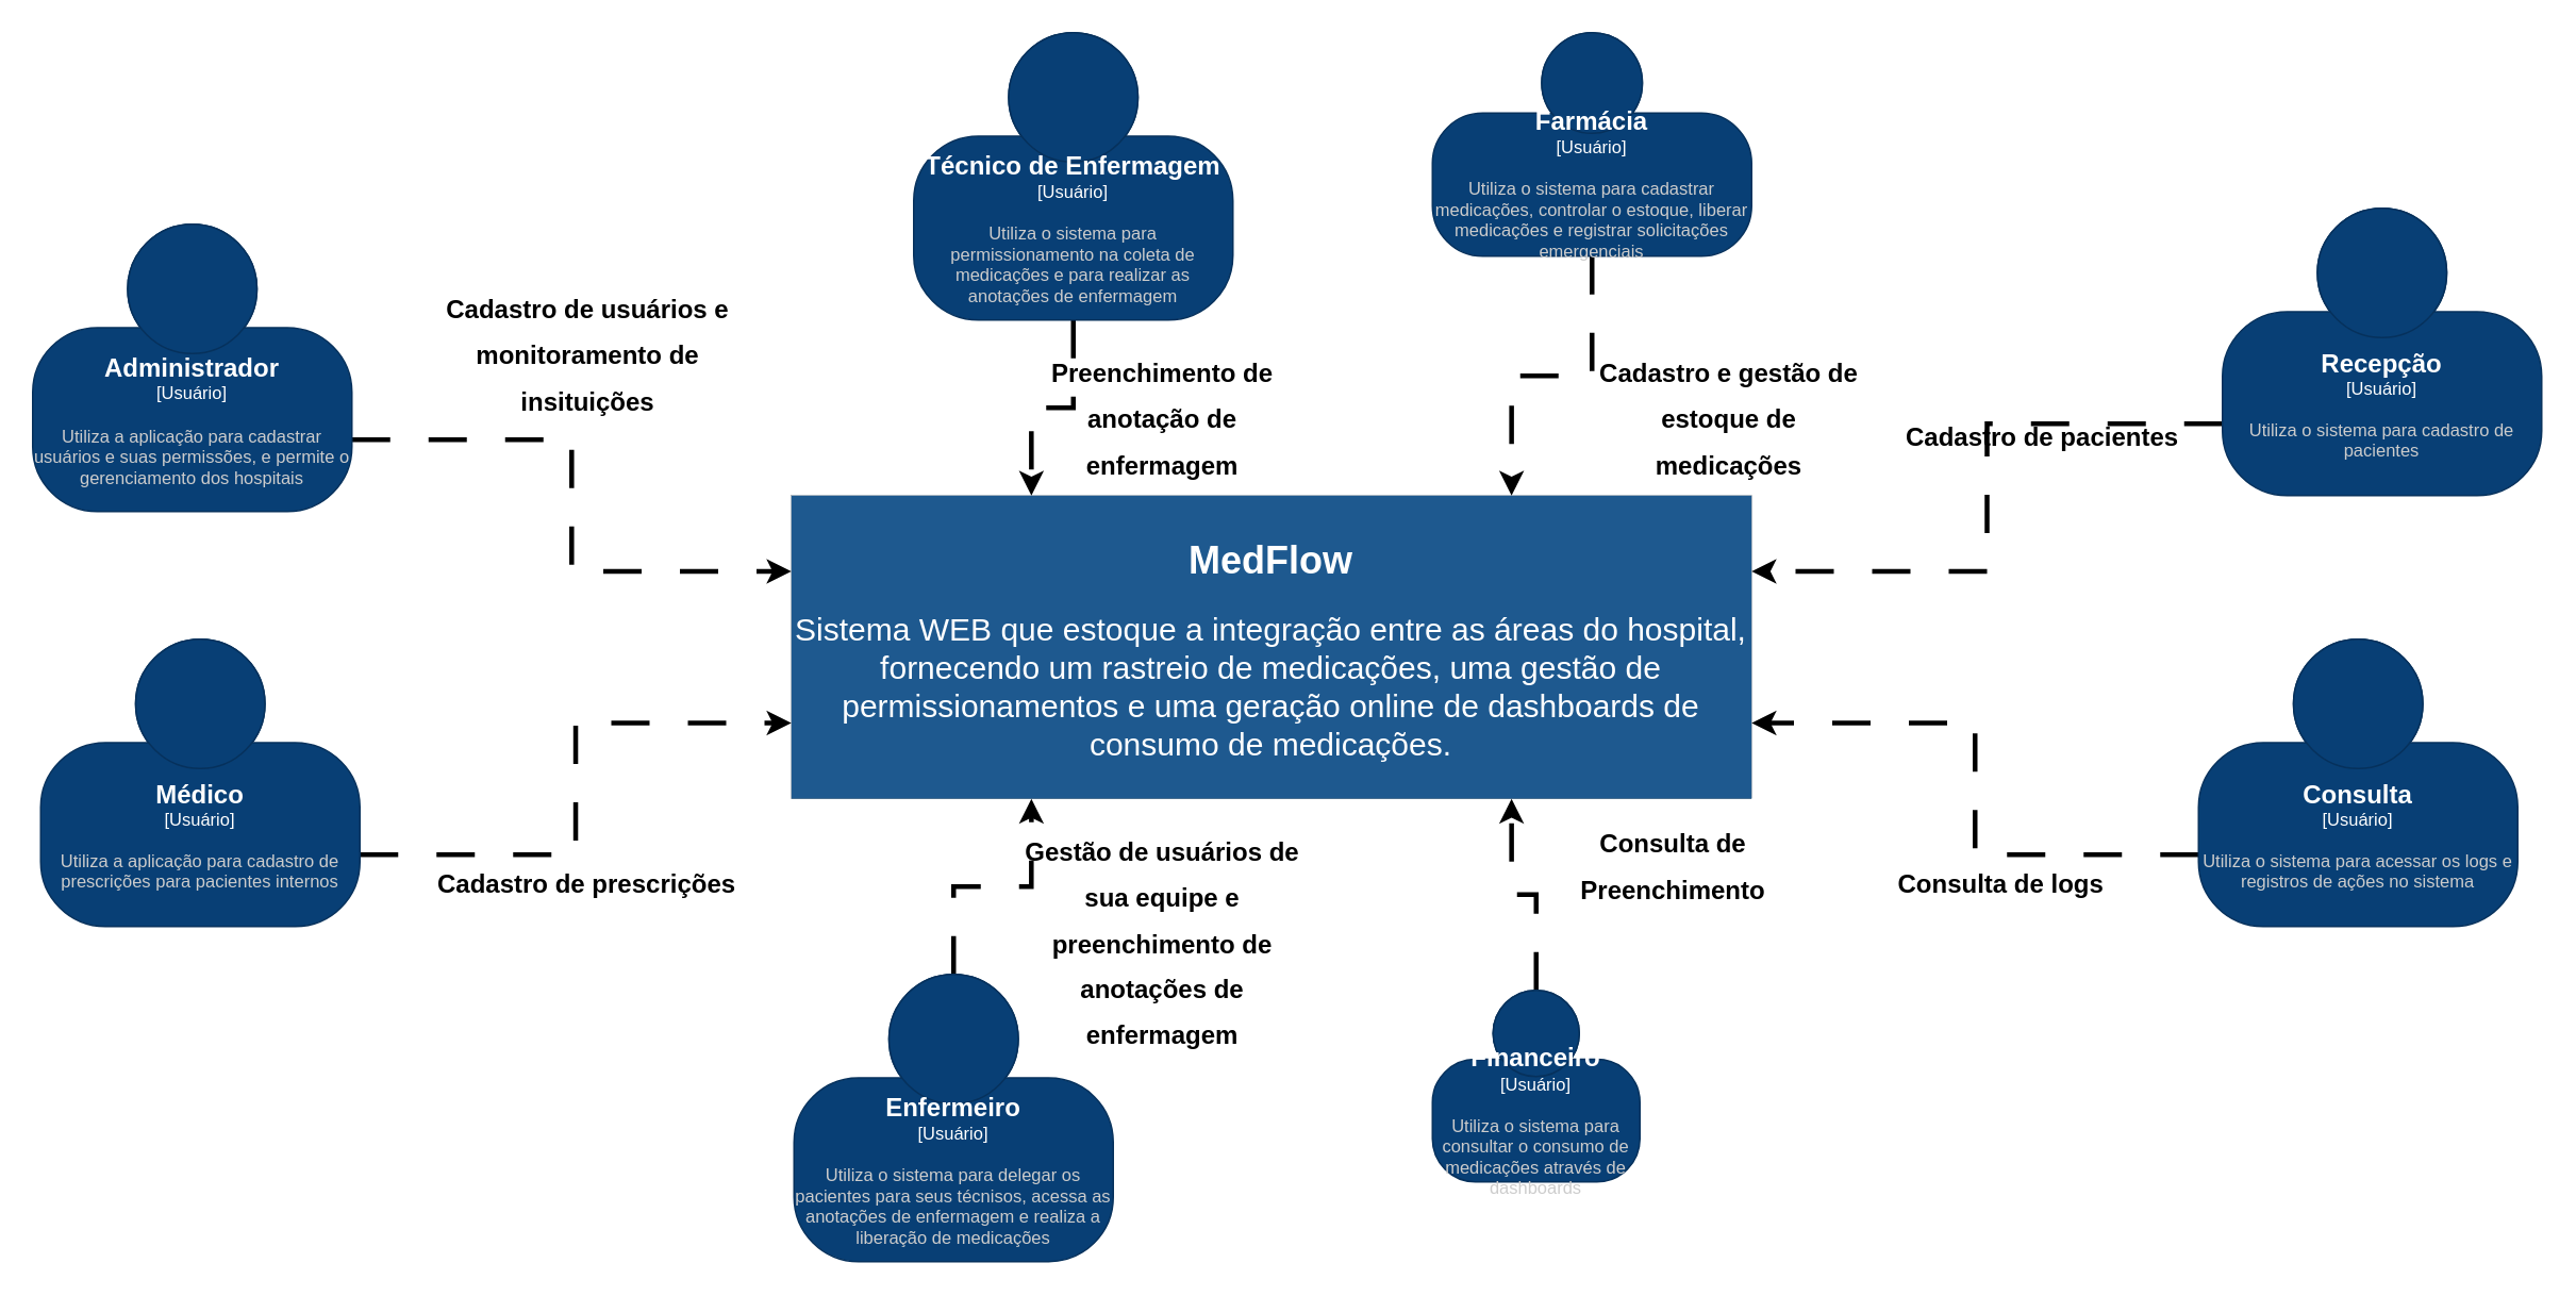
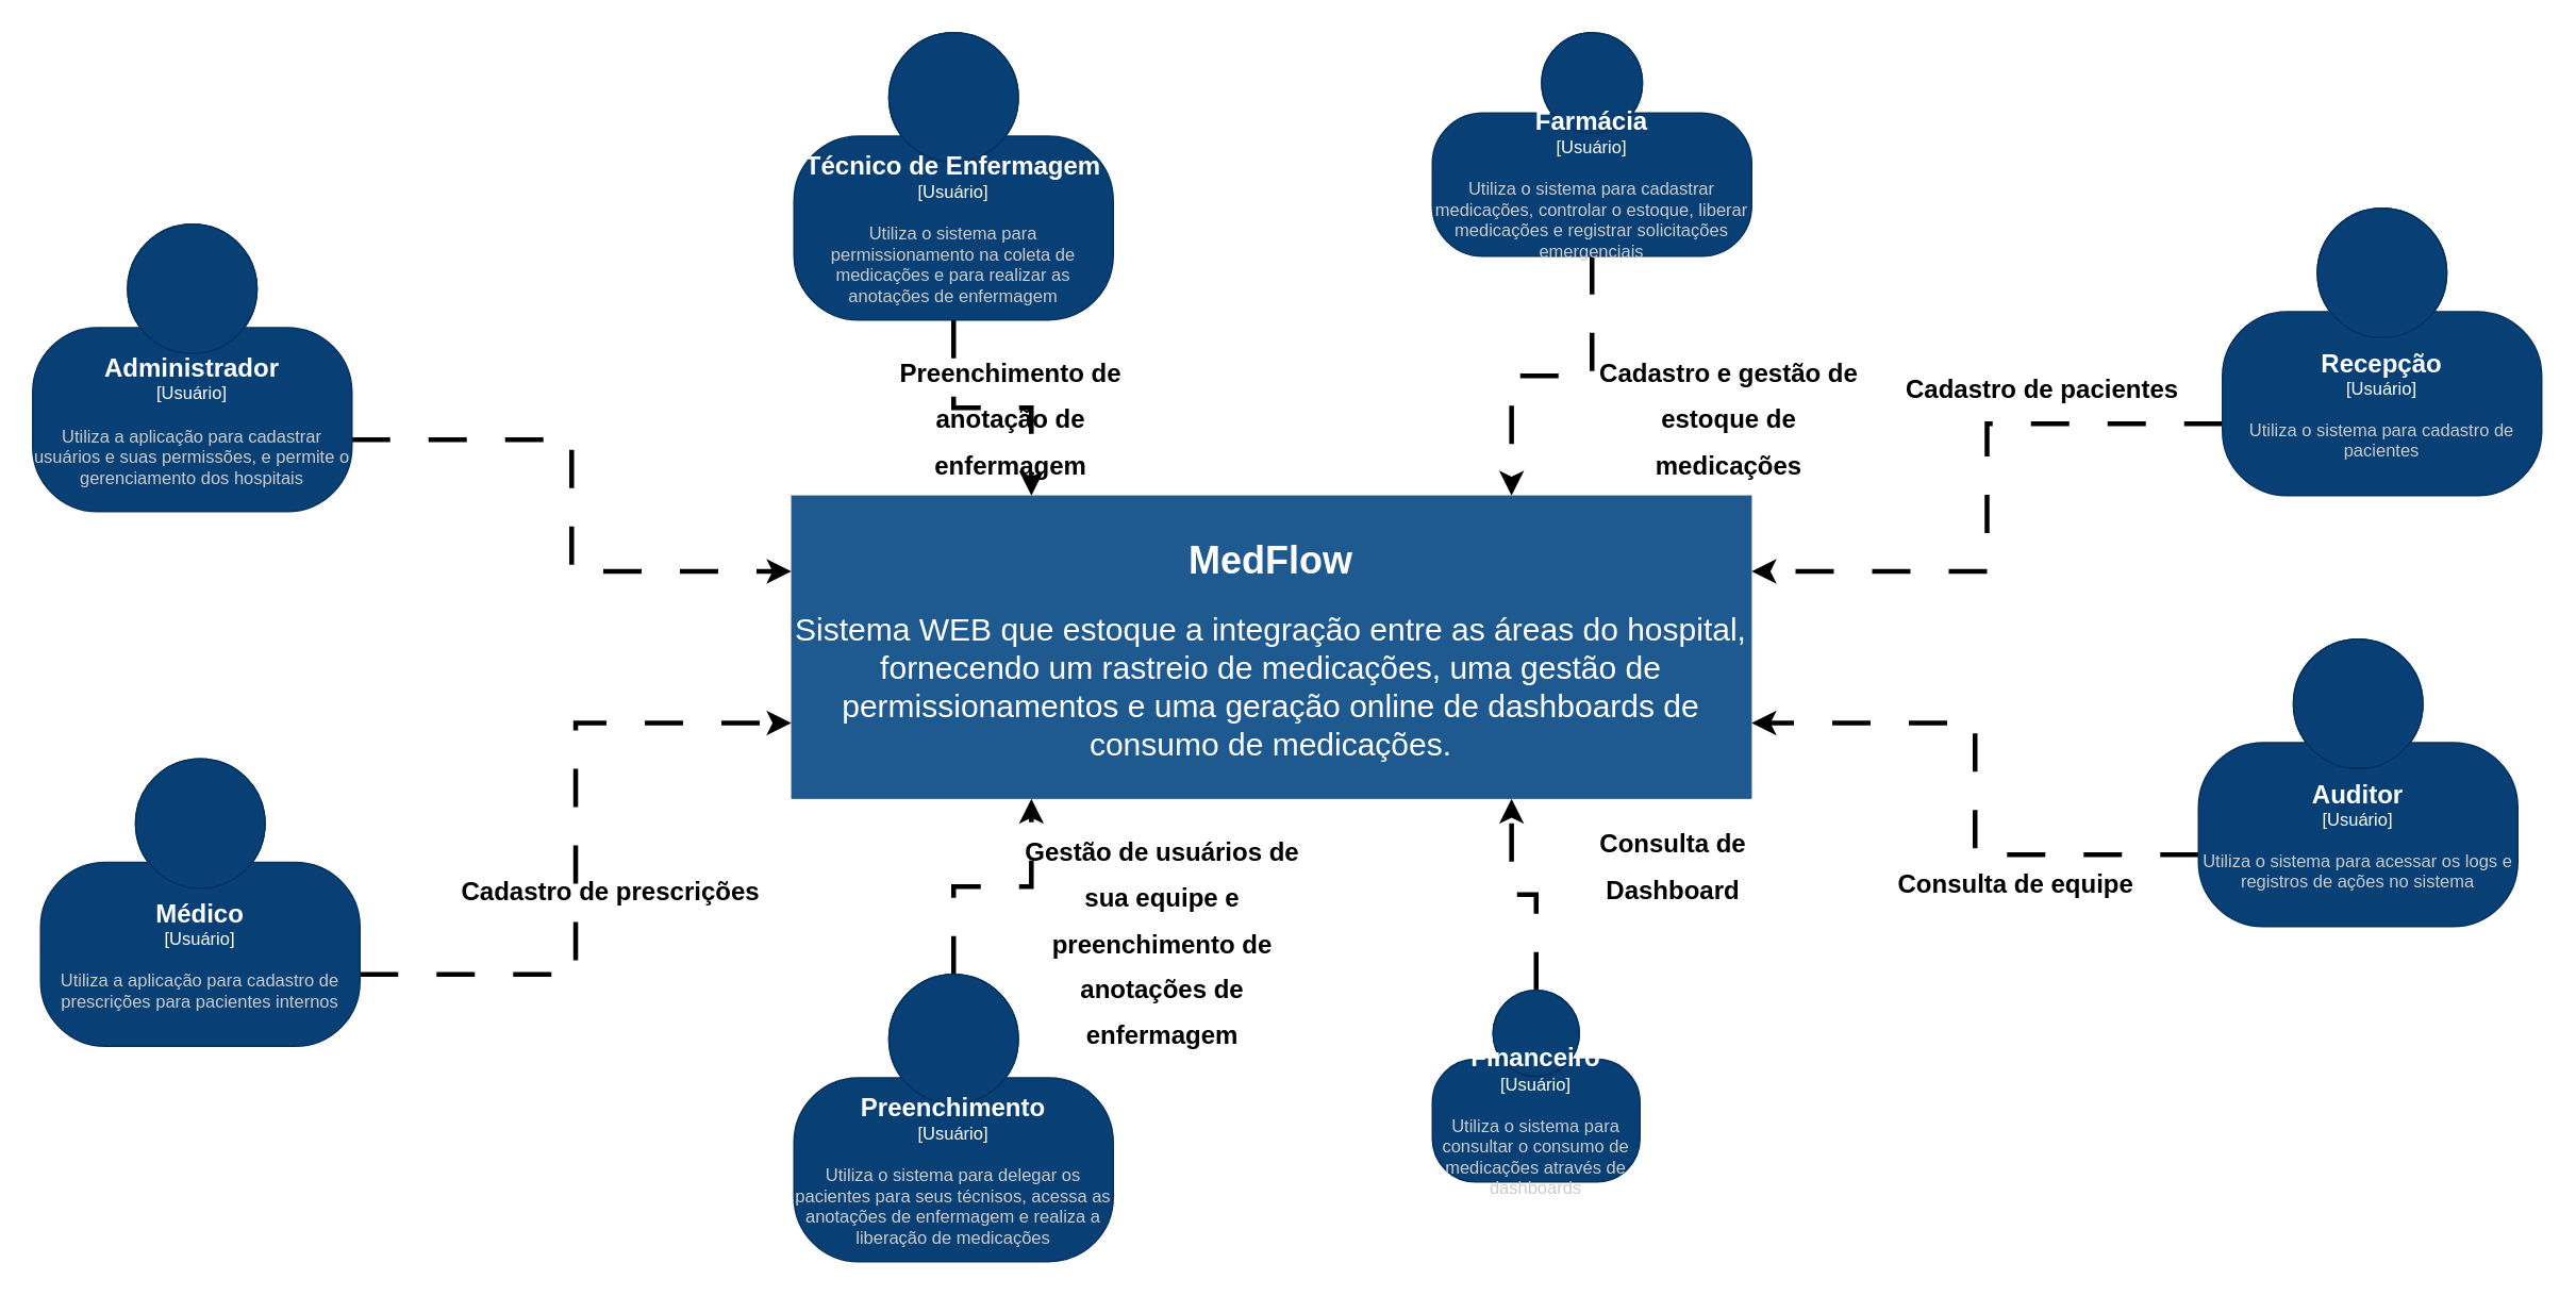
- <mxCell id="13" value="&lt;font style=&quot;font-size: 16px&quot;&gt;&lt;b&gt;Técnico de Enfermagem&lt;/b&gt;&lt;/font&gt;&lt;div&gt;[Usuário]&lt;/div&gt;&lt;br&gt;&lt;div&gt;&lt;font style=&quot;font-size: 11px&quot;&gt;&lt;font color=&quot;#cccccc&quot;&gt;Utiliza o sistema para permissionamento na coleta de medicações e para realizar as anotações de enfermagem&lt;/font&gt;&lt;/div&gt;" style="html=1;fontSize=11;dashed=0;whiteSpace=wrap;fillColor=#083F75;strokeColor=#06315C;fontColor=#ffffff;shape=mxgraph.c4.person2;align=center;metaEdit=1;points=[[0.5,0,0],[1,0.5,0],[1,0.75,0],[0.75,1,0],[0.5,1,0],[0.25,1,0],[0,0.75,0],[0,0.5,0]];resizable=0;" vertex="1" parent="1"><mxGeometry x="572" y="20" width="200" height="180" as="geometry" /></mxCell>
+ <mxCell id="13" value="&lt;font style=&quot;font-size: 16px&quot;&gt;&lt;b&gt;Técnico de Enfermagem&lt;/b&gt;&lt;/font&gt;&lt;div&gt;[Usuário]&lt;/div&gt;&lt;br&gt;&lt;div&gt;&lt;font style=&quot;font-size: 11px&quot;&gt;&lt;font color=&quot;#cccccc&quot;&gt;Utiliza o sistema para permissionamento na coleta de medicações e para realizar as anotações de enfermagem&lt;/font&gt;&lt;/div&gt;" style="html=1;fontSize=11;dashed=0;whiteSpace=wrap;fillColor=#083F75;strokeColor=#06315C;fontColor=#ffffff;shape=mxgraph.c4.person2;align=center;metaEdit=1;points=[[0.5,0,0],[1,0.5,0],[1,0.75,0],[0.75,1,0],[0.5,1,0],[0.25,1,0],[0,0.75,0],[0,0.5,0]];resizable=0;" vertex="1" parent="1"><mxGeometry x="497" y="20" width="200" height="180" as="geometry" /></mxCell>
- <mxCell id="20" value="&lt;h1 style=&quot;text-align: center; margin-top: 0px;&quot;&gt;&lt;font style=&quot;font-size: 16px;&quot;&gt;Cadastro de usuários e monitoramento de insituições&lt;/font&gt;&lt;br&gt;&lt;/h1&gt;" style="text;html=1;whiteSpace=wrap;overflow=hidden;rounded=0;" vertex="1" parent="1"><mxGeometry x="277" y="170" width="180" height="90" as="geometry" /></mxCell>
- <mxCell id="22" value="&lt;h1 style=&quot;text-align: center; margin-top: 0px;&quot;&gt;&lt;font style=&quot;font-size: 16px;&quot;&gt;Preenchimento de anotação de enfermagem&lt;/font&gt;&lt;br&gt;&lt;/h1&gt;" style="text;html=1;whiteSpace=wrap;overflow=hidden;rounded=0;" vertex="1" parent="1"><mxGeometry x="637" y="210" width="180" height="90" as="geometry" /></mxCell>
+ <mxCell id="22" value="&lt;h1 style=&quot;text-align: center; margin-top: 0px;&quot;&gt;&lt;font style=&quot;font-size: 16px;&quot;&gt;Preenchimento de anotação de enfermagem&lt;/font&gt;&lt;br&gt;&lt;/h1&gt;" style="text;html=1;whiteSpace=wrap;overflow=hidden;rounded=0;" vertex="1" parent="1"><mxGeometry x="542" y="210" width="180" height="90" as="geometry" /></mxCell>
- <mxCell id="24" value="&lt;h1 style=&quot;text-align: center; margin-top: 0px;&quot;&gt;&lt;font style=&quot;font-size: 16px;&quot;&gt;Cadastro de pacientes&lt;/font&gt;&lt;br&gt;&lt;/h1&gt;" style="text;html=1;whiteSpace=wrap;overflow=hidden;rounded=0;" vertex="1" parent="1"><mxGeometry x="1192" y="250" width="180" height="40" as="geometry" /></mxCell>
+ <mxCell id="24" value="&lt;h1 style=&quot;text-align: center; margin-top: 0px;&quot;&gt;&lt;font style=&quot;font-size: 16px;&quot;&gt;Cadastro de pacientes&lt;/font&gt;&lt;br&gt;&lt;/h1&gt;" style="text;html=1;whiteSpace=wrap;overflow=hidden;rounded=0;" vertex="1" parent="1"><mxGeometry x="1192" y="220" width="180" height="40" as="geometry" /></mxCell>
- <mxCell id="3" value="&lt;font style=&quot;font-size: 16px&quot;&gt;&lt;b&gt;Médico&lt;/b&gt;&lt;/font&gt;&lt;div&gt;[Usuário]&lt;/div&gt;&lt;br&gt;&lt;div&gt;&lt;font style=&quot;font-size: 11px&quot;&gt;&lt;font color=&quot;#cccccc&quot;&gt;Utiliza a aplicação para cadastro de prescrições para pacientes internos&lt;/font&gt;&lt;/div&gt;" style="html=1;fontSize=11;dashed=0;whiteSpace=wrap;fillColor=#083F75;strokeColor=#06315C;fontColor=#ffffff;shape=mxgraph.c4.person2;align=center;metaEdit=1;points=[[0.5,0,0],[1,0.5,0],[1,0.75,0],[0.75,1,0],[0.5,1,0],[0.25,1,0],[0,0.75,0],[0,0.5,0]];resizable=0;" vertex="1" parent="1"><mxGeometry x="25" y="400" width="200" height="180" as="geometry" /></mxCell>
+ <mxCell id="3" value="&lt;font style=&quot;font-size: 16px&quot;&gt;&lt;b&gt;Médico&lt;/b&gt;&lt;/font&gt;&lt;div&gt;[Usuário]&lt;/div&gt;&lt;br&gt;&lt;div&gt;&lt;font style=&quot;font-size: 11px&quot;&gt;&lt;font color=&quot;#cccccc&quot;&gt;Utiliza a aplicação para cadastro de prescrições para pacientes internos&lt;/font&gt;&lt;/div&gt;" style="html=1;fontSize=11;dashed=0;whiteSpace=wrap;fillColor=#083F75;strokeColor=#06315C;fontColor=#ffffff;shape=mxgraph.c4.person2;align=center;metaEdit=1;points=[[0.5,0,0],[1,0.5,0],[1,0.75,0],[0.75,1,0],[0.5,1,0],[0.25,1,0],[0,0.75,0],[0,0.5,0]];resizable=0;" vertex="1" parent="1"><mxGeometry x="25" y="475" width="200" height="180" as="geometry" /></mxCell>
- <mxCell id="27" value="&lt;h1 style=&quot;text-align: center; margin-top: 0px;&quot;&gt;&lt;font style=&quot;font-size: 16px;&quot;&gt;Consulta de Preenchimento&lt;/font&gt;&lt;br&gt;&lt;/h1&gt;" style="text;html=1;whiteSpace=wrap;overflow=hidden;rounded=0;" vertex="1" parent="1"><mxGeometry x="957" y="505" width="180" height="90" as="geometry" /></mxCell>
+ <mxCell id="27" value="&lt;h1 style=&quot;text-align: center; margin-top: 0px;&quot;&gt;&lt;font style=&quot;font-size: 16px;&quot;&gt;Consulta de Dashboard&lt;/font&gt;&lt;br&gt;&lt;/h1&gt;" style="text;html=1;whiteSpace=wrap;overflow=hidden;rounded=0;" vertex="1" parent="1"><mxGeometry x="957" y="505" width="180" height="90" as="geometry" /></mxCell>
- <mxCell id="18" value="&lt;font style=&quot;font-size: 16px&quot;&gt;&lt;b&gt;Consulta&lt;/b&gt;&lt;/font&gt;&lt;div&gt;[Usuário]&lt;/div&gt;&lt;br&gt;&lt;div&gt;&lt;font style=&quot;font-size: 11px&quot;&gt;&lt;font color=&quot;#cccccc&quot;&gt;Utiliza o sistema para acessar os logs e registros de ações no sistema&lt;/font&gt;&lt;/div&gt;" style="html=1;fontSize=11;dashed=0;whiteSpace=wrap;fillColor=#083F75;strokeColor=#06315C;fontColor=#ffffff;shape=mxgraph.c4.person2;align=center;metaEdit=1;points=[[0.5,0,0],[1,0.5,0],[1,0.75,0],[0.75,1,0],[0.5,1,0],[0.25,1,0],[0,0.75,0],[0,0.5,0]];resizable=0;" vertex="1" parent="1"><mxGeometry x="1377" y="400" width="200" height="180" as="geometry" /></mxCell>
+ <mxCell id="18" value="&lt;font style=&quot;font-size: 16px&quot;&gt;&lt;b&gt;Auditor&lt;/b&gt;&lt;/font&gt;&lt;div&gt;[Usuário]&lt;/div&gt;&lt;br&gt;&lt;div&gt;&lt;font style=&quot;font-size: 11px&quot;&gt;&lt;font color=&quot;#cccccc&quot;&gt;Utiliza o sistema para acessar os logs e registros de ações no sistema&lt;/font&gt;&lt;/div&gt;" style="html=1;fontSize=11;dashed=0;whiteSpace=wrap;fillColor=#083F75;strokeColor=#06315C;fontColor=#ffffff;shape=mxgraph.c4.person2;align=center;metaEdit=1;points=[[0.5,0,0],[1,0.5,0],[1,0.75,0],[0.75,1,0],[0.5,1,0],[0.25,1,0],[0,0.75,0],[0,0.5,0]];resizable=0;" vertex="1" parent="1"><mxGeometry x="1377" y="400" width="200" height="180" as="geometry" /></mxCell>
- <mxCell id="25" value="&lt;h1 style=&quot;text-align: center; margin-top: 0px;&quot;&gt;&lt;span style=&quot;font-size: 16px;&quot;&gt;Consulta de logs&lt;/span&gt;&lt;/h1&gt;" style="text;html=1;whiteSpace=wrap;overflow=hidden;rounded=0;" vertex="1" parent="1"><mxGeometry x="1187" y="530" width="190" height="40" as="geometry" /></mxCell>
+ <mxCell id="25" value="&lt;h1 style=&quot;text-align: center; margin-top: 0px;&quot;&gt;&lt;span style=&quot;font-size: 16px;&quot;&gt;Consulta de equipe&lt;/span&gt;&lt;/h1&gt;" style="text;html=1;whiteSpace=wrap;overflow=hidden;rounded=0;" vertex="1" parent="1"><mxGeometry x="1187" y="530" width="190" height="40" as="geometry" /></mxCell>
- <mxCell id="21" value="&lt;h1 style=&quot;text-align: center; margin-top: 0px;&quot;&gt;&lt;span style=&quot;font-size: 16px;&quot;&gt;Cadastro de prescrições&lt;/span&gt;&lt;/h1&gt;" style="text;html=1;whiteSpace=wrap;overflow=hidden;rounded=0;" vertex="1" parent="1"><mxGeometry x="272" y="530" width="190" height="40" as="geometry" /></mxCell>
+ <mxCell id="21" value="&lt;h1 style=&quot;text-align: center; margin-top: 0px;&quot;&gt;&lt;span style=&quot;font-size: 16px;&quot;&gt;Cadastro de prescrições&lt;/span&gt;&lt;/h1&gt;" style="text;html=1;whiteSpace=wrap;overflow=hidden;rounded=0;" vertex="1" parent="1"><mxGeometry x="287" y="535" width="190" height="40" as="geometry" /></mxCell>
- <mxCell id="12" value="&lt;font style=&quot;font-size: 16px&quot;&gt;&lt;b&gt;Enfermeiro&lt;/b&gt;&lt;/font&gt;&lt;div&gt;[Usuário]&lt;/div&gt;&lt;br&gt;&lt;div&gt;&lt;font style=&quot;font-size: 11px&quot;&gt;&lt;font color=&quot;#cccccc&quot;&gt;Utiliza o sistema para delegar os pacientes para seus técnisos, acessa as anotações de enfermagem e realiza a liberação de medicações&lt;/font&gt;&lt;/div&gt;" style="html=1;fontSize=11;dashed=0;whiteSpace=wrap;fillColor=#083F75;strokeColor=#06315C;fontColor=#ffffff;shape=mxgraph.c4.person2;align=center;metaEdit=1;points=[[0.5,0,0],[1,0.5,0],[1,0.75,0],[0.75,1,0],[0.5,1,0],[0.25,1,0],[0,0.75,0],[0,0.5,0]];resizable=0;" vertex="1" parent="1"><mxGeometry x="497" y="610" width="200" height="180" as="geometry" /></mxCell>
+ <mxCell id="12" value="&lt;font style=&quot;font-size: 16px&quot;&gt;&lt;b&gt;Preenchimento&lt;/b&gt;&lt;/font&gt;&lt;div&gt;[Usuário]&lt;/div&gt;&lt;br&gt;&lt;div&gt;&lt;font style=&quot;font-size: 11px&quot;&gt;&lt;font color=&quot;#cccccc&quot;&gt;Utiliza o sistema para delegar os pacientes para seus técnisos, acessa as anotações de enfermagem e realiza a liberação de medicações&lt;/font&gt;&lt;/div&gt;" style="html=1;fontSize=11;dashed=0;whiteSpace=wrap;fillColor=#083F75;strokeColor=#06315C;fontColor=#ffffff;shape=mxgraph.c4.person2;align=center;metaEdit=1;points=[[0.5,0,0],[1,0.5,0],[1,0.75,0],[0.75,1,0],[0.5,1,0],[0.25,1,0],[0,0.75,0],[0,0.5,0]];resizable=0;" vertex="1" parent="1"><mxGeometry x="497" y="610" width="200" height="180" as="geometry" /></mxCell>
